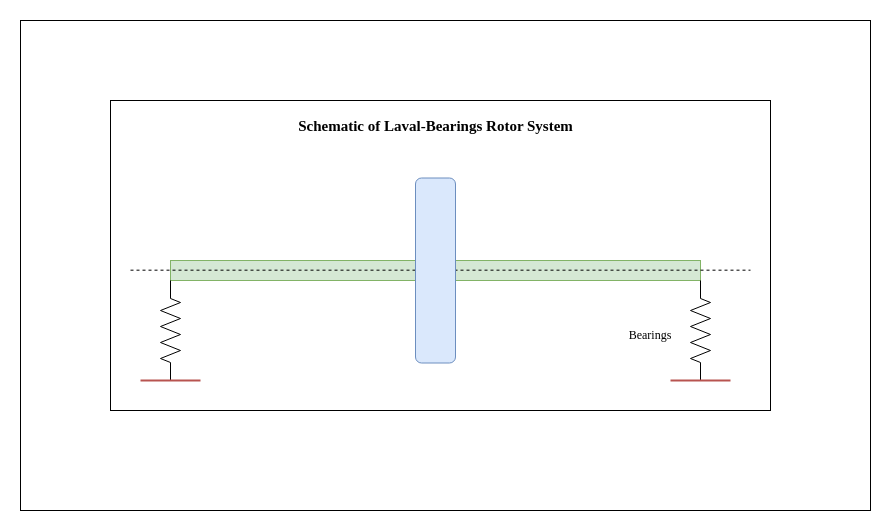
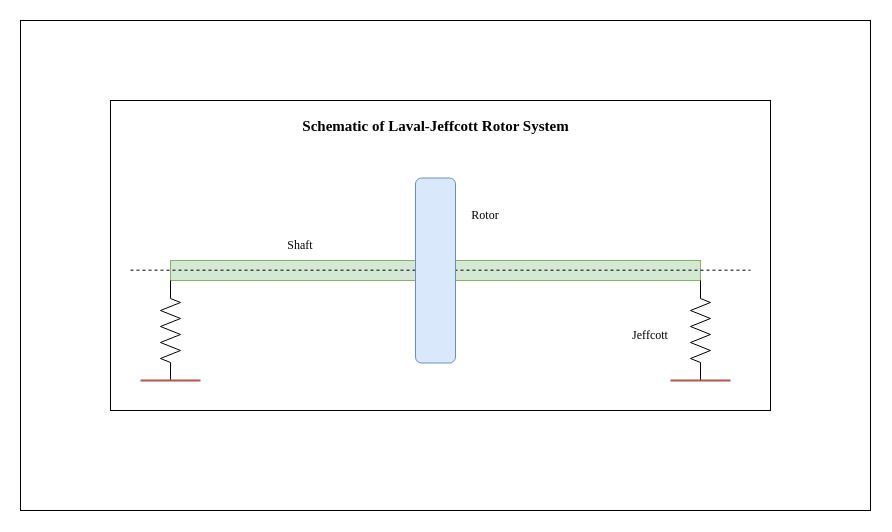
- <mxCell id="14" value="Schematic of Laval-Bearings Rotor System" style="text;html=1;align=center;verticalAlign=middle;whiteSpace=wrap;rounded=0;fontFamily=Times New Roman;fontSize=15;fontStyle=1" vertex="1" parent="1"><mxGeometry x="292.5" y="110" width="285" height="30" as="geometry" /></mxCell>
+ <mxCell id="14" value="Schematic of Laval-Jeffcott Rotor System" style="text;html=1;align=center;verticalAlign=middle;whiteSpace=wrap;rounded=0;fontFamily=Times New Roman;fontSize=15;fontStyle=1" vertex="1" parent="1"><mxGeometry x="292.5" y="110" width="285" height="30" as="geometry" /></mxCell>
+ <mxCell id="11" value="&lt;font face=&quot;Times New Roman&quot;&gt;Rotor&lt;/font&gt;" style="text;html=1;align=center;verticalAlign=middle;whiteSpace=wrap;rounded=0;" vertex="1" parent="1"><mxGeometry x="455" y="200" width="60" height="30" as="geometry" /></mxCell>
+ <mxCell id="12" value="&lt;font face=&quot;Times New Roman&quot;&gt;Shaft&lt;/font&gt;" style="text;html=1;align=center;verticalAlign=middle;whiteSpace=wrap;rounded=0;" vertex="1" parent="1"><mxGeometry x="270" y="230" width="60" height="30" as="geometry" /></mxCell>
- <mxCell id="13" value="&lt;font face=&quot;Times New Roman&quot;&gt;Bearings&lt;/font&gt;" style="text;html=1;align=center;verticalAlign=middle;whiteSpace=wrap;rounded=0;" vertex="1" parent="1"><mxGeometry x="620" y="320" width="60" height="30" as="geometry" /></mxCell>
+ <mxCell id="13" value="&lt;font face=&quot;Times New Roman&quot;&gt;Jeffcott&lt;/font&gt;" style="text;html=1;align=center;verticalAlign=middle;whiteSpace=wrap;rounded=0;" vertex="1" parent="1"><mxGeometry x="620" y="320" width="60" height="30" as="geometry" /></mxCell>
